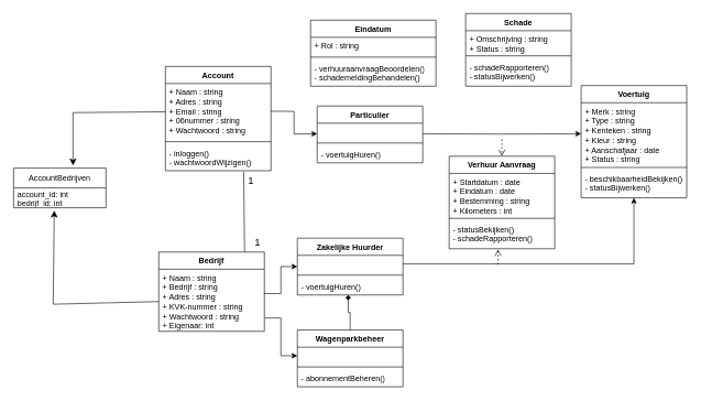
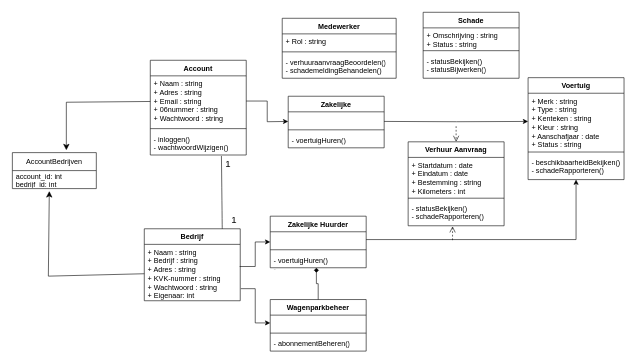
- <mxCell id="22" value="Eindatum" style="swimlane;fontStyle=1;align=center;verticalAlign=top;childLayout=stackLayout;horizontal=1;startSize=26;horizontalStack=0;resizeParent=1;resizeParentMax=0;resizeLast=0;collapsible=1;marginBottom=0;whiteSpace=wrap;html=1;" parent="1" vertex="1"><mxGeometry x="470" y="30" width="190" height="100" as="geometry" /></mxCell>
+ <mxCell id="22" value="Medewerker" style="swimlane;fontStyle=1;align=center;verticalAlign=top;childLayout=stackLayout;horizontal=1;startSize=26;horizontalStack=0;resizeParent=1;resizeParentMax=0;resizeLast=0;collapsible=1;marginBottom=0;whiteSpace=wrap;html=1;" parent="1" vertex="1"><mxGeometry x="470" y="30" width="190" height="100" as="geometry" /></mxCell>
- <mxCell id="29" value="&lt;div&gt;- schadeRapporteren()&lt;/div&gt;- statusBijwerken() " style="text;strokeColor=none;fillColor=none;align=left;verticalAlign=top;spacingLeft=4;spacingRight=4;overflow=hidden;rotatable=0;points=[[0,0.5],[1,0.5]];portConstraint=eastwest;whiteSpace=wrap;html=1;" parent="26" vertex="1"><mxGeometry y="68" width="160" height="42" as="geometry" /></mxCell>
+ <mxCell id="29" value="&lt;div&gt;- statusBekijken()&lt;/div&gt;- statusBijwerken() " style="text;strokeColor=none;fillColor=none;align=left;verticalAlign=top;spacingLeft=4;spacingRight=4;overflow=hidden;rotatable=0;points=[[0,0.5],[1,0.5]];portConstraint=eastwest;whiteSpace=wrap;html=1;" parent="26" vertex="1"><mxGeometry y="68" width="160" height="42" as="geometry" /></mxCell>
- <mxCell id="18" value="Particulier" style="swimlane;fontStyle=1;align=center;verticalAlign=top;childLayout=stackLayout;horizontal=1;startSize=26;horizontalStack=0;resizeParent=1;resizeParentMax=0;resizeLast=0;collapsible=1;marginBottom=0;whiteSpace=wrap;html=1;" parent="1" vertex="1"><mxGeometry x="480" y="160" width="160" height="86" as="geometry" /></mxCell>
+ <mxCell id="18" value="Zakelijke" style="swimlane;fontStyle=1;align=center;verticalAlign=top;childLayout=stackLayout;horizontal=1;startSize=26;horizontalStack=0;resizeParent=1;resizeParentMax=0;resizeLast=0;collapsible=1;marginBottom=0;whiteSpace=wrap;html=1;" parent="1" vertex="1"><mxGeometry x="480" y="160" width="160" height="86" as="geometry" /></mxCell>
- <mxCell id="11" value="&lt;div&gt;- beschikbaarheidBekijken()&lt;/div&gt;&lt;div&gt;- statusBijwerken() &lt;/div&gt;" style="text;strokeColor=none;fillColor=none;align=left;verticalAlign=top;spacingLeft=4;spacingRight=4;overflow=hidden;rotatable=0;points=[[0,0.5],[1,0.5]];portConstraint=eastwest;whiteSpace=wrap;html=1;" parent="8" vertex="1"><mxGeometry y="128" width="160" height="42" as="geometry" /></mxCell>
+ <mxCell id="11" value="&lt;div&gt;- beschikbaarheidBekijken()&lt;/div&gt;&lt;div&gt;- schadeRapporteren() &lt;/div&gt;" style="text;strokeColor=none;fillColor=none;align=left;verticalAlign=top;spacingLeft=4;spacingRight=4;overflow=hidden;rotatable=0;points=[[0,0.5],[1,0.5]];portConstraint=eastwest;whiteSpace=wrap;html=1;" parent="8" vertex="1"><mxGeometry y="128" width="160" height="42" as="geometry" /></mxCell>
